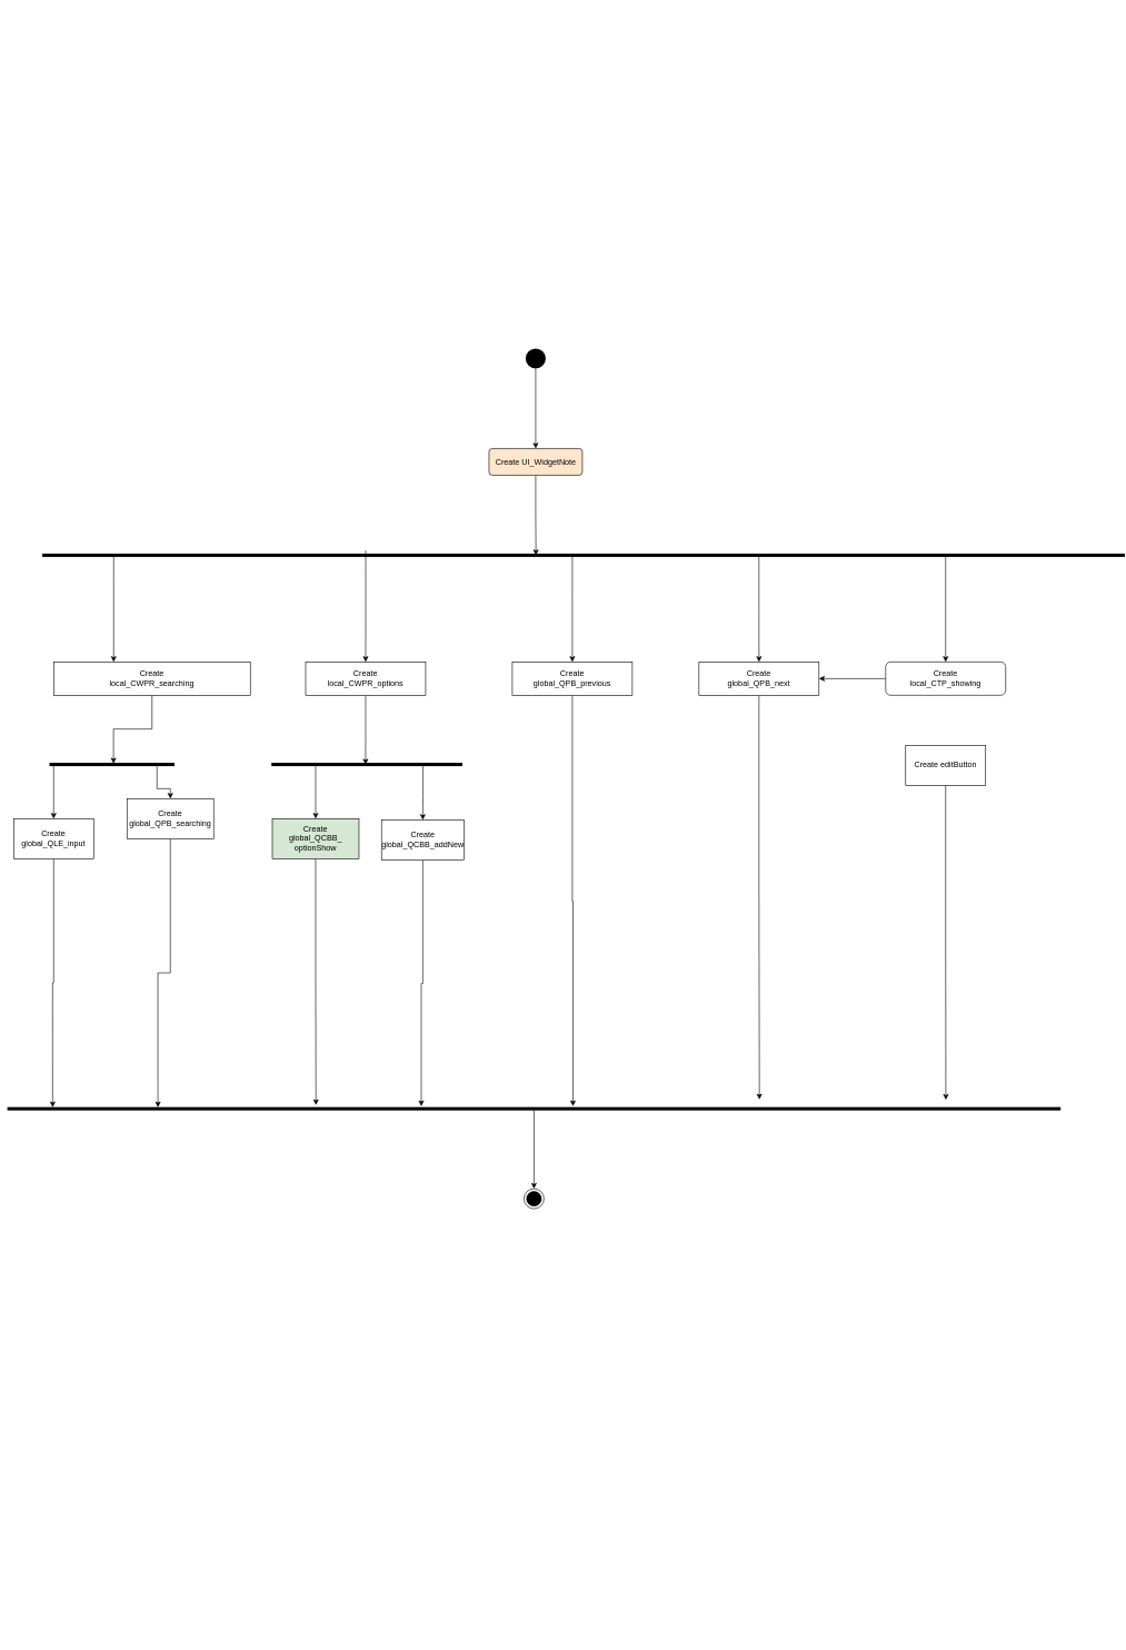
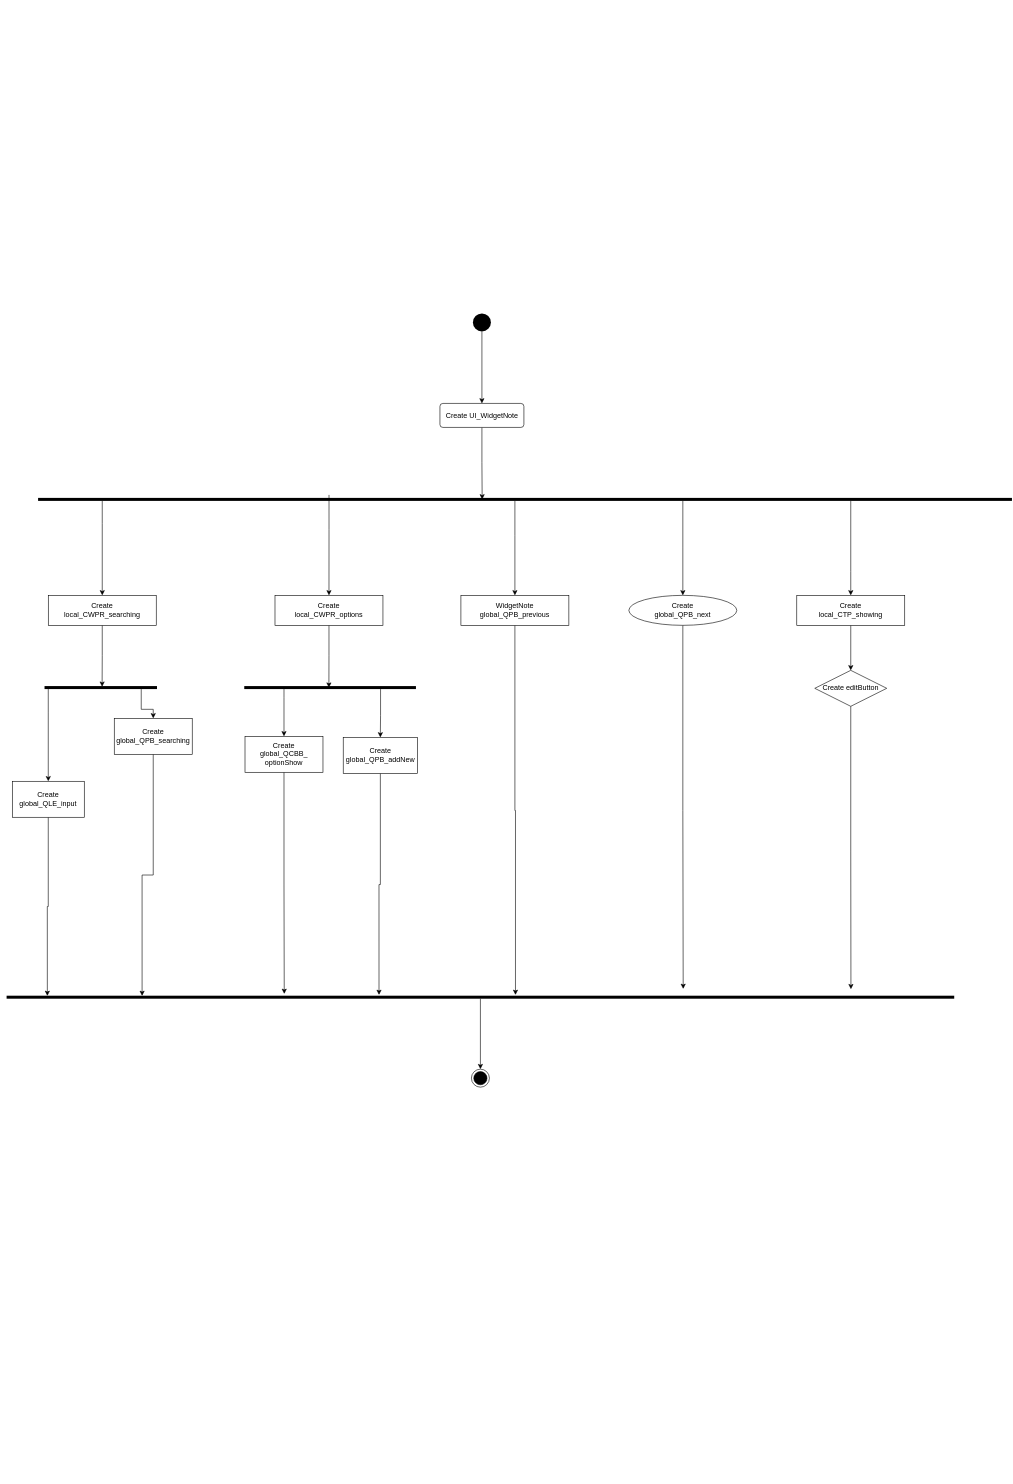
- <mxCell id="5" value="Create UI_WidgetNote" style="html=1;align=center;verticalAlign=middle;rounded=1;absoluteArcSize=1;arcSize=10;dashed=0;fillColor=#ffe6cc;" parent="1" vertex="1"><mxGeometry x="733" y="672" width="140" height="40" as="geometry" /></mxCell>
+ <mxCell id="5" value="Create UI_WidgetNote" style="html=1;align=center;verticalAlign=middle;rounded=1;absoluteArcSize=1;arcSize=10;dashed=0;" parent="1" vertex="1"><mxGeometry x="733" y="672" width="140" height="40" as="geometry" /></mxCell>
- <mxCell id="13" value="Create&lt;br&gt;local_CWPR_searching" style="whiteSpace=wrap;html=1;fillColor=#FFFFFF;strokeColor=default;gradientColor=none;" parent="1" vertex="1"><mxGeometry x="80" y="992" width="295" height="50" as="geometry" /></mxCell>
+ <mxCell id="13" value="Create&lt;br&gt;local_CWPR_searching" style="whiteSpace=wrap;html=1;fillColor=#FFFFFF;strokeColor=default;gradientColor=none;" parent="1" vertex="1"><mxGeometry x="80" y="992" width="180" height="50" as="geometry" /></mxCell>
- <mxCell id="31" value="Create&lt;br&gt;global_QPB_previous" style="whiteSpace=wrap;html=1;fillColor=#FFFFFF;strokeColor=default;gradientColor=none;" parent="1" vertex="1"><mxGeometry x="768" y="992" width="180" height="50" as="geometry" /></mxCell>
+ <mxCell id="31" value="WidgetNote&lt;br&gt;global_QPB_previous" style="whiteSpace=wrap;html=1;fillColor=#FFFFFF;strokeColor=default;gradientColor=none;" parent="1" vertex="1"><mxGeometry x="768" y="992" width="180" height="50" as="geometry" /></mxCell>
- <mxCell id="33" value="Create &lt;br&gt;global_QPB_next" style="whiteSpace=wrap;html=1;fillColor=#FFFFFF;strokeColor=default;gradientColor=none;" parent="1" vertex="1"><mxGeometry x="1048" y="992" width="180" height="50" as="geometry" /></mxCell>
+ <mxCell id="33" value="Create &lt;br&gt;global_QPB_next" style="ellipse;whiteSpace=wrap;html=1;fillColor=#FFFFFF;strokeColor=default;gradientColor=none;" parent="1" vertex="1"><mxGeometry x="1048" y="992" width="180" height="50" as="geometry" /></mxCell>
- <mxCell id="34" value="" style="edgeStyle=orthogonalEdgeStyle;rounded=0;orthogonalLoop=1;jettySize=auto;html=1;" parent="1" source="35" target="33" edge="1"><mxGeometry relative="1" as="geometry" /></mxCell>
+ <mxCell id="34" value="" style="edgeStyle=orthogonalEdgeStyle;rounded=0;orthogonalLoop=1;jettySize=auto;html=1;" parent="1" source="35" target="40" edge="1"><mxGeometry relative="1" as="geometry" /></mxCell>
- <mxCell id="35" value="Create&lt;br&gt;local_CTP_showing" style="whiteSpace=wrap;html=1;fillColor=#FFFFFF;strokeColor=default;gradientColor=none;rounded=1;" parent="1" vertex="1"><mxGeometry x="1328" y="992" width="180" height="50" as="geometry" /></mxCell>
+ <mxCell id="35" value="Create&lt;br&gt;local_CTP_showing" style="whiteSpace=wrap;html=1;fillColor=#FFFFFF;strokeColor=default;gradientColor=none;" parent="1" vertex="1"><mxGeometry x="1328" y="992" width="180" height="50" as="geometry" /></mxCell>
- <mxCell id="40" value="Create editButton" style="whiteSpace=wrap;html=1;fillColor=#FFFFFF;gradientColor=none;" parent="1" vertex="1"><mxGeometry x="1358" y="1117" width="120" height="60" as="geometry" /></mxCell>
+ <mxCell id="40" value="Create editButton" style="rhombus;whiteSpace=wrap;html=1;fillColor=#FFFFFF;gradientColor=none;" parent="1" vertex="1"><mxGeometry x="1358" y="1117" width="120" height="60" as="geometry" /></mxCell>
- <mxCell id="18" value="Create&lt;br&gt;global_QLE_input" style="whiteSpace=wrap;html=1;fillColor=#FFFFFF;strokeColor=default;" parent="1" vertex="1"><mxGeometry x="20" y="1227" width="120" height="60" as="geometry" /></mxCell>
+ <mxCell id="18" value="Create&lt;br&gt;global_QLE_input" style="whiteSpace=wrap;html=1;fillColor=#FFFFFF;strokeColor=default;" parent="1" vertex="1"><mxGeometry x="20" y="1302" width="120" height="60" as="geometry" /></mxCell>
- <mxCell id="27" value="Create&lt;br&gt;global_QCBB_&lt;br&gt;optionShow" style="whiteSpace=wrap;html=1;fillColor=#d5e8d4;strokeColor=default;" parent="1" vertex="1"><mxGeometry x="408" y="1227" width="130" height="60" as="geometry" /></mxCell>
+ <mxCell id="27" value="Create&lt;br&gt;global_QCBB_&lt;br&gt;optionShow" style="whiteSpace=wrap;html=1;fillColor=#FFFFFF;strokeColor=default;" parent="1" vertex="1"><mxGeometry x="408" y="1227" width="130" height="60" as="geometry" /></mxCell>
- <mxCell id="29" value="Create&lt;br&gt;global_QCBB_addNew" style="whiteSpace=wrap;html=1;fillColor=#FFFFFF;strokeColor=default;" parent="1" vertex="1"><mxGeometry x="571.75" y="1228.88" width="123.75" height="60" as="geometry" /></mxCell>
+ <mxCell id="29" value="Create&lt;br&gt;global_QPB_addNew" style="whiteSpace=wrap;html=1;fillColor=#FFFFFF;strokeColor=default;" parent="1" vertex="1"><mxGeometry x="571.75" y="1228.88" width="123.75" height="60" as="geometry" /></mxCell>
